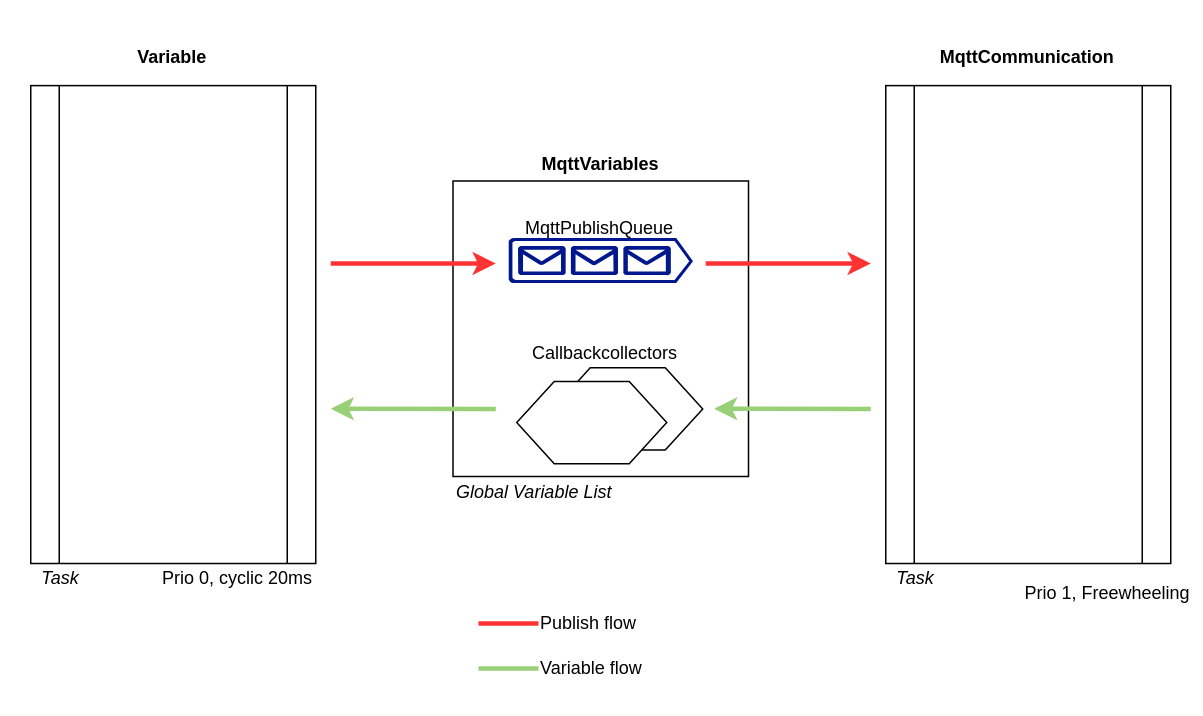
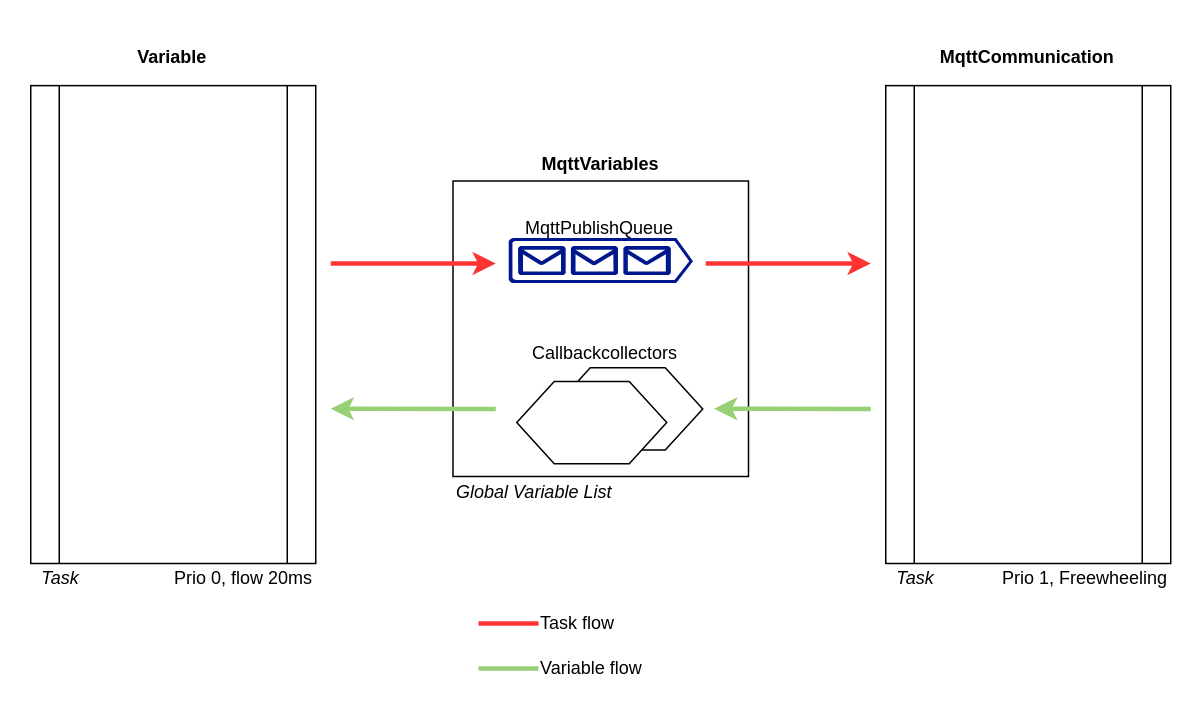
- <mxCell id="25" value="Prio 0, cyclic 20ms" style="text;html=1;strokeColor=none;fillColor=none;align=right;verticalAlign=middle;whiteSpace=wrap;rounded=0;" parent="21" vertex="1"><mxGeometry x="50" y="355" width="140" height="20" as="geometry" /></mxCell>
+ <mxCell id="25" value="Prio 0, flow 20ms" style="text;html=1;strokeColor=none;fillColor=none;align=right;verticalAlign=middle;whiteSpace=wrap;rounded=0;" parent="21" vertex="1"><mxGeometry x="50" y="355" width="140" height="20" as="geometry" /></mxCell>
- <mxCell id="18" value="Prio 1, Freewheeling" style="text;html=1;strokeColor=none;fillColor=none;align=right;verticalAlign=middle;whiteSpace=wrap;rounded=0;" parent="1" vertex="1"><mxGeometry x="655" y="385" width="140" height="20" as="geometry" /></mxCell>
+ <mxCell id="18" value="Prio 1, Freewheeling" style="text;html=1;strokeColor=none;fillColor=none;align=right;verticalAlign=middle;whiteSpace=wrap;rounded=0;" parent="1" vertex="1"><mxGeometry x="640" y="375" width="140" height="20" as="geometry" /></mxCell>
- <mxCell id="34" value="Publish flow" style="text;html=1;strokeColor=none;fillColor=none;align=left;verticalAlign=middle;whiteSpace=wrap;rounded=0;fontColor=#000000;" vertex="1" parent="1"><mxGeometry x="358" y="405" width="90" height="20" as="geometry" /></mxCell>
+ <mxCell id="34" value="Task flow" style="text;html=1;strokeColor=none;fillColor=none;align=left;verticalAlign=middle;whiteSpace=wrap;rounded=0;fontColor=#000000;" vertex="1" parent="1"><mxGeometry x="358" y="405" width="90" height="20" as="geometry" /></mxCell>
